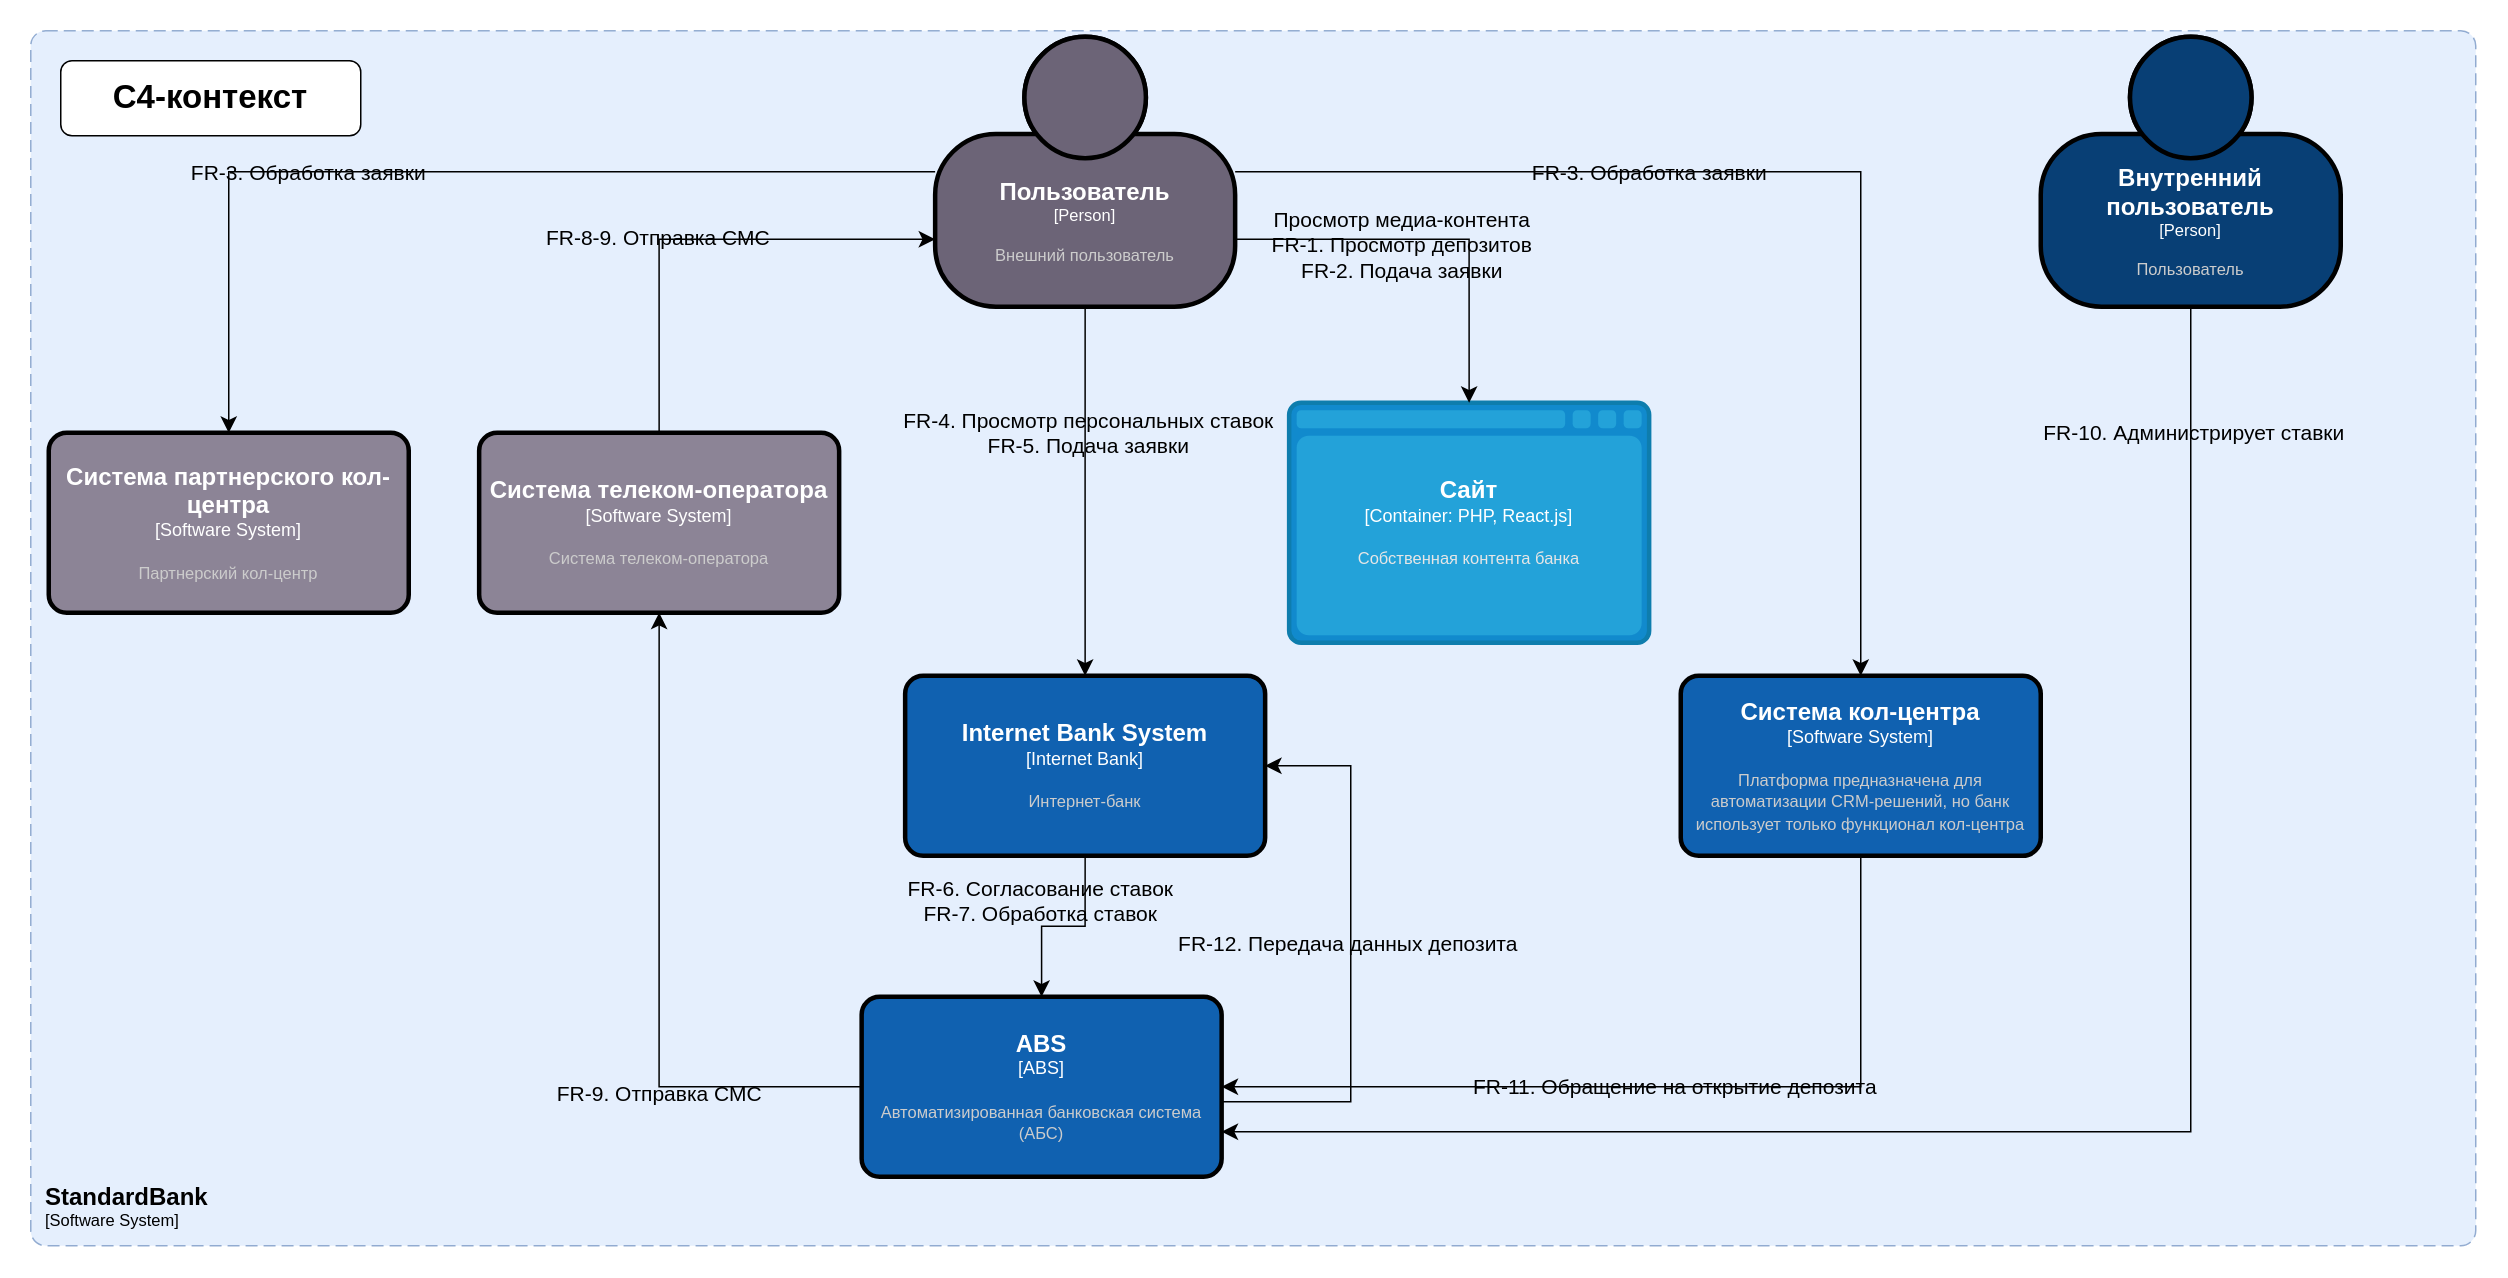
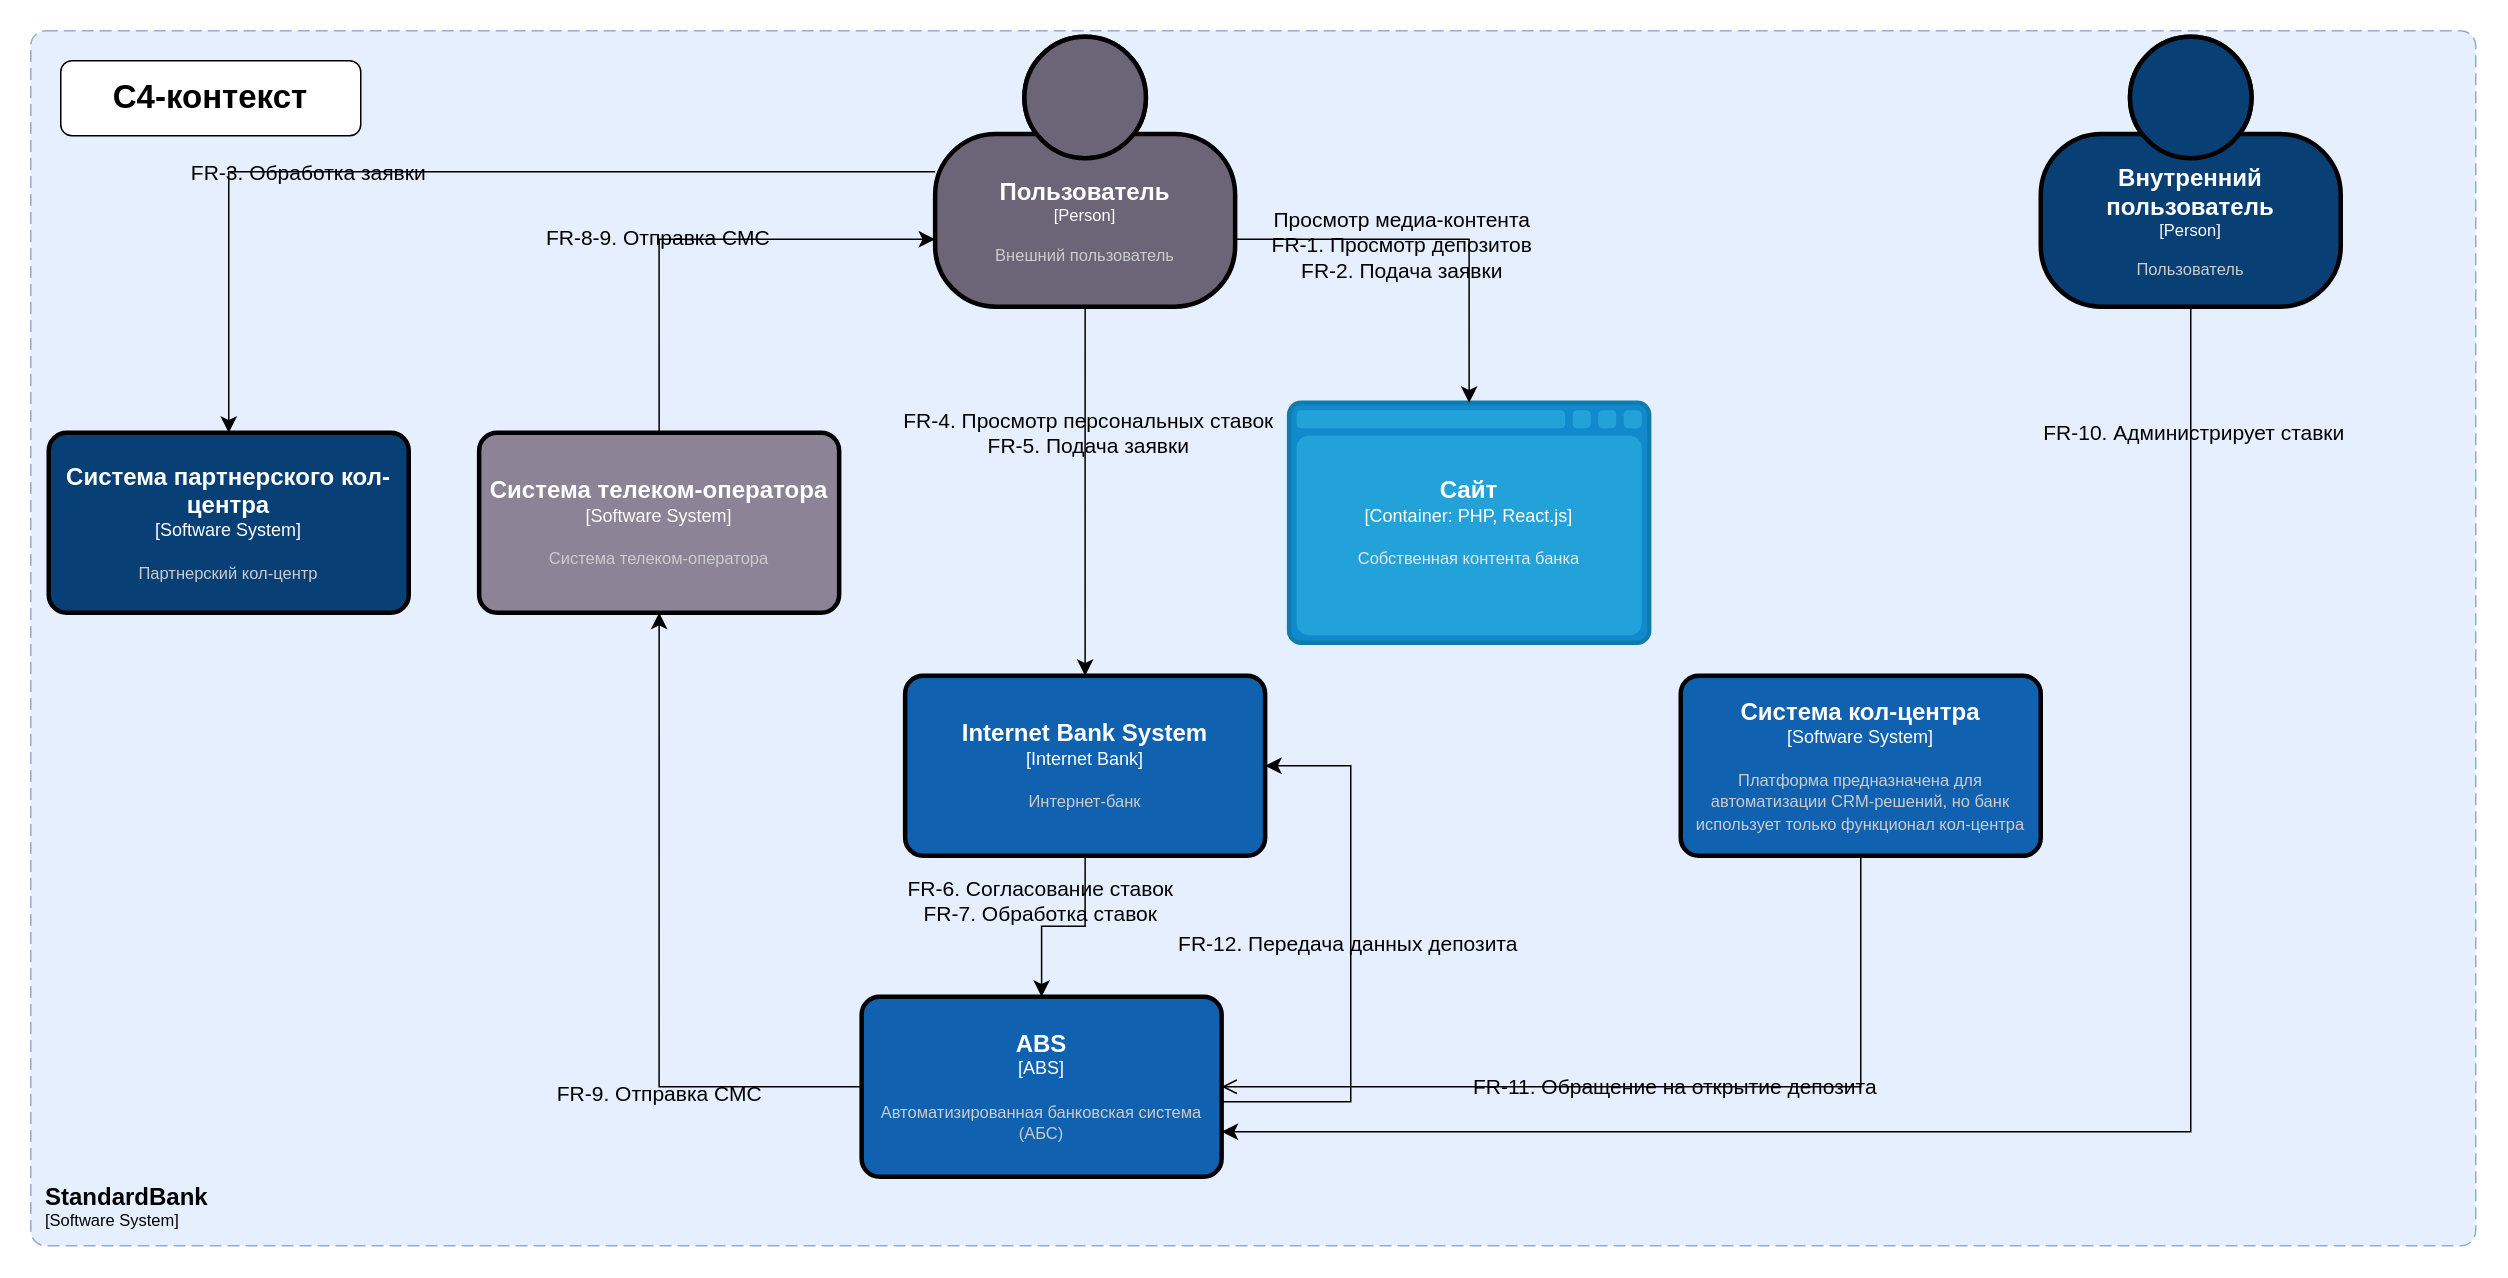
- <mxCell id="21" style="edgeStyle=elbowEdgeStyle;rounded=0;orthogonalLoop=1;jettySize=auto;html=1;exitX=1;exitY=0.5;exitDx=0;exitDy=0;exitPerimeter=0;entryX=0.5;entryY=0;entryDx=0;entryDy=0;entryPerimeter=0;endSize=8;startSize=8;" parent="1" source="9" target="5" edge="1"><mxGeometry relative="1" as="geometry"><Array as="points"><mxPoint x="1240" y="260" /></Array></mxGeometry></mxCell>
- <mxCell id="22" value="&lt;span style=&quot;font-size: 14px;&quot;&gt;FR-3. Обработка заявки&lt;/span&gt;" style="edgeLabel;html=1;align=center;verticalAlign=middle;resizable=0;points=[];labelBackgroundColor=none;" parent="21" vertex="1" connectable="0"><mxGeometry x="-0.254" y="-2" relative="1" as="geometry"><mxPoint x="-5" y="-2" as="offset" /></mxGeometry></mxCell>
- <mxCell id="4" value="&lt;font style=&quot;font-size: 16px&quot;&gt;&lt;b&gt;Система партнерского кол-центра&lt;/b&gt;&lt;/font&gt;&lt;div&gt;[Software System]&lt;/div&gt;&lt;br&gt;&lt;div&gt;&lt;font style=&quot;font-size: 11px&quot;&gt;&lt;font color=&quot;#cccccc&quot;&gt;Партнерский кол-центр&lt;/font&gt;&lt;/div&gt;" style="rounded=1;whiteSpace=wrap;html=1;labelBackgroundColor=none;fillColor=#8C8496;fontColor=#ffffff;align=center;arcSize=10;strokeColor=#000000;metaEdit=1;resizable=0;points=[[0.25,0,0],[0.5,0,0],[0.75,0,0],[1,0.25,0],[1,0.5,0],[1,0.75,0],[0.75,1,0],[0.5,1,0],[0.25,1,0],[0,0.75,0],[0,0.5,0],[0,0.25,0]];strokeWidth=3;" parent="1" vertex="1"><mxGeometry x="32" y="288" width="240" height="120" as="geometry" /></mxCell>
+ <mxCell id="4" value="&lt;font style=&quot;font-size: 16px&quot;&gt;&lt;b&gt;Система партнерского кол-центра&lt;/b&gt;&lt;/font&gt;&lt;div&gt;[Software System]&lt;/div&gt;&lt;br&gt;&lt;div&gt;&lt;font style=&quot;font-size: 11px&quot;&gt;&lt;font color=&quot;#cccccc&quot;&gt;Партнерский кол-центр&lt;/font&gt;&lt;/div&gt;" style="rounded=1;whiteSpace=wrap;html=1;labelBackgroundColor=none;fillColor=#083f75;fontColor=#ffffff;align=center;arcSize=10;strokeColor=#000000;metaEdit=1;resizable=0;points=[[0.25,0,0],[0.5,0,0],[0.75,0,0],[1,0.25,0],[1,0.5,0],[1,0.75,0],[0.75,1,0],[0.5,1,0],[0.25,1,0],[0,0.75,0],[0,0.5,0],[0,0.25,0]];strokeWidth=3;" parent="1" vertex="1"><mxGeometry x="32" y="288" width="240" height="120" as="geometry" /></mxCell>
- <mxCell id="23" style="edgeStyle=orthogonalEdgeStyle;rounded=0;orthogonalLoop=1;jettySize=auto;html=1;exitX=0.5;exitY=1;exitDx=0;exitDy=0;exitPerimeter=0;entryX=1;entryY=0.5;entryDx=0;entryDy=0;entryPerimeter=0;endSize=8;startSize=8;" parent="1" source="5" target="12" edge="1"><mxGeometry relative="1" as="geometry" /></mxCell>
+ <mxCell id="23" style="edgeStyle=orthogonalEdgeStyle;rounded=0;orthogonalLoop=1;jettySize=auto;html=1;exitX=0.5;exitY=1;exitDx=0;exitDy=0;exitPerimeter=0;entryX=1;entryY=0.5;entryDx=0;entryDy=0;entryPerimeter=0;endSize=8;startSize=8;endArrow=open;" parent="1" source="5" target="12" edge="1"><mxGeometry relative="1" as="geometry" /></mxCell>
